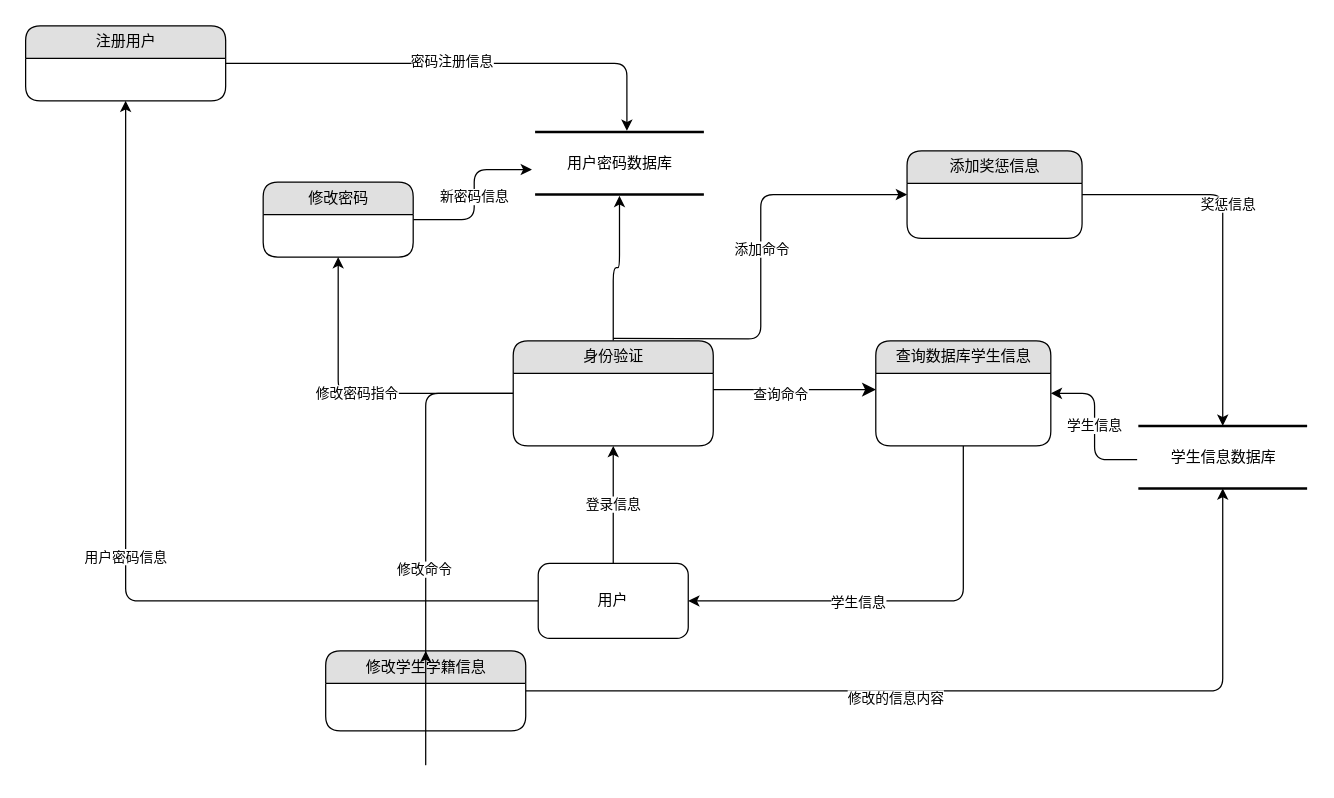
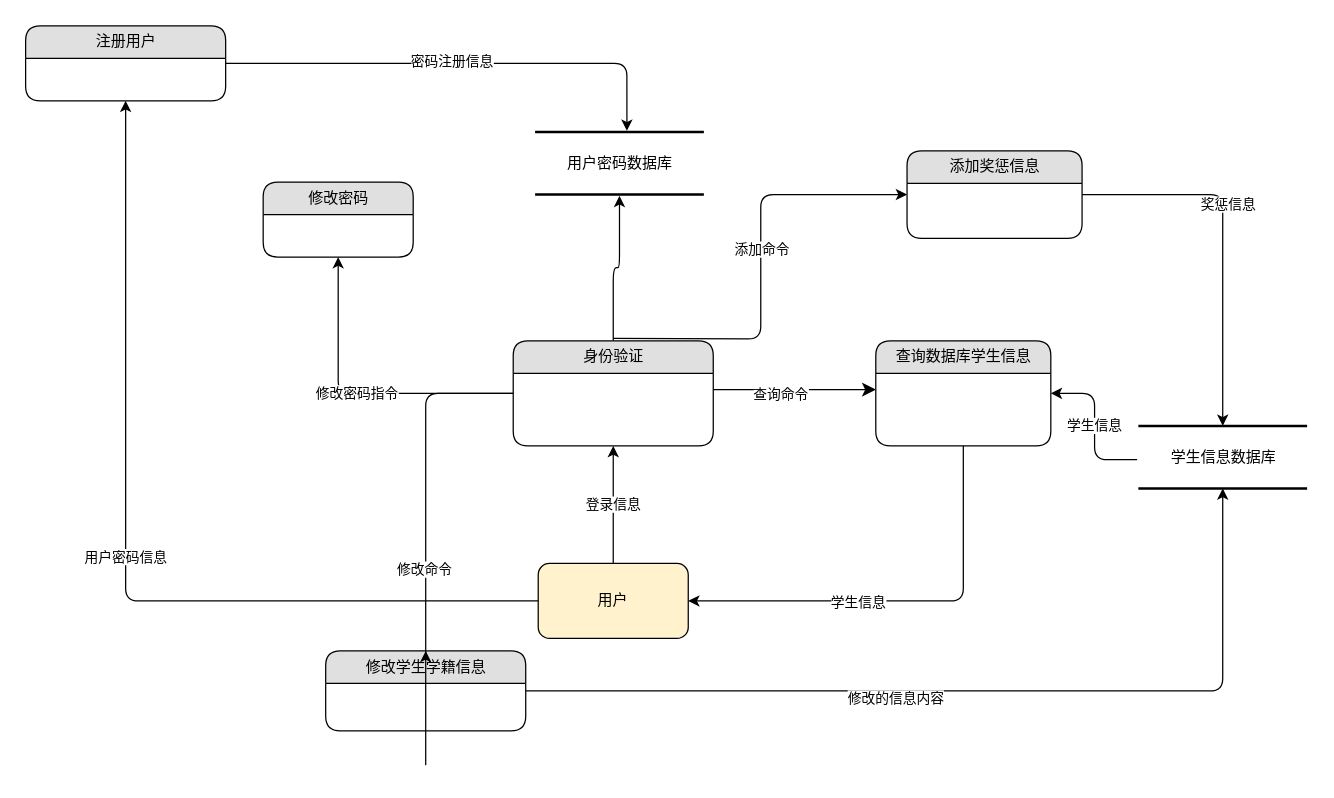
- <mxCell id="26" value="新密码信息" style="edgeStyle=orthogonalEdgeStyle;rounded=1;orthogonalLoop=1;jettySize=auto;html=1;entryX=-0.019;entryY=0.6;entryDx=0;entryDy=0;entryPerimeter=0;fontFamily=Verdana;" edge="1" parent="1" source="27" target="22"><mxGeometry relative="1" as="geometry" /></mxCell>
- <mxCell id="21" value="用户" style="rounded=1;whiteSpace=wrap;html=1;fontFamily=Verdana;" vertex="1" parent="1"><mxGeometry x="430" y="450" width="120" height="60" as="geometry" /></mxCell>
+ <mxCell id="21" value="用户" style="rounded=1;whiteSpace=wrap;html=1;fontFamily=Verdana;fillColor=#fff2cc;" vertex="1" parent="1"><mxGeometry x="430" y="450" width="120" height="60" as="geometry" /></mxCell>
